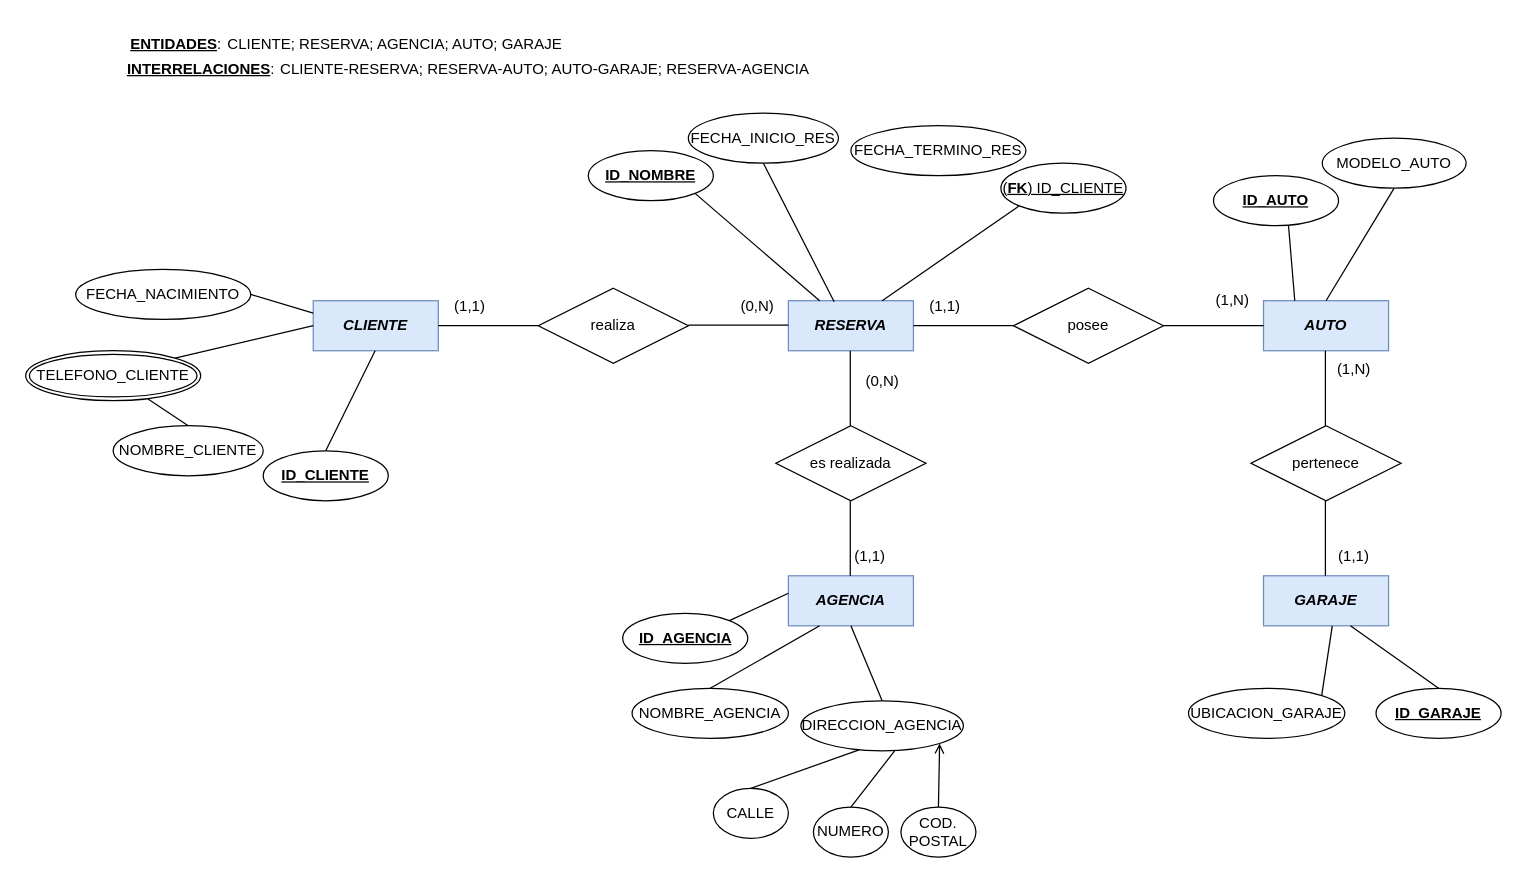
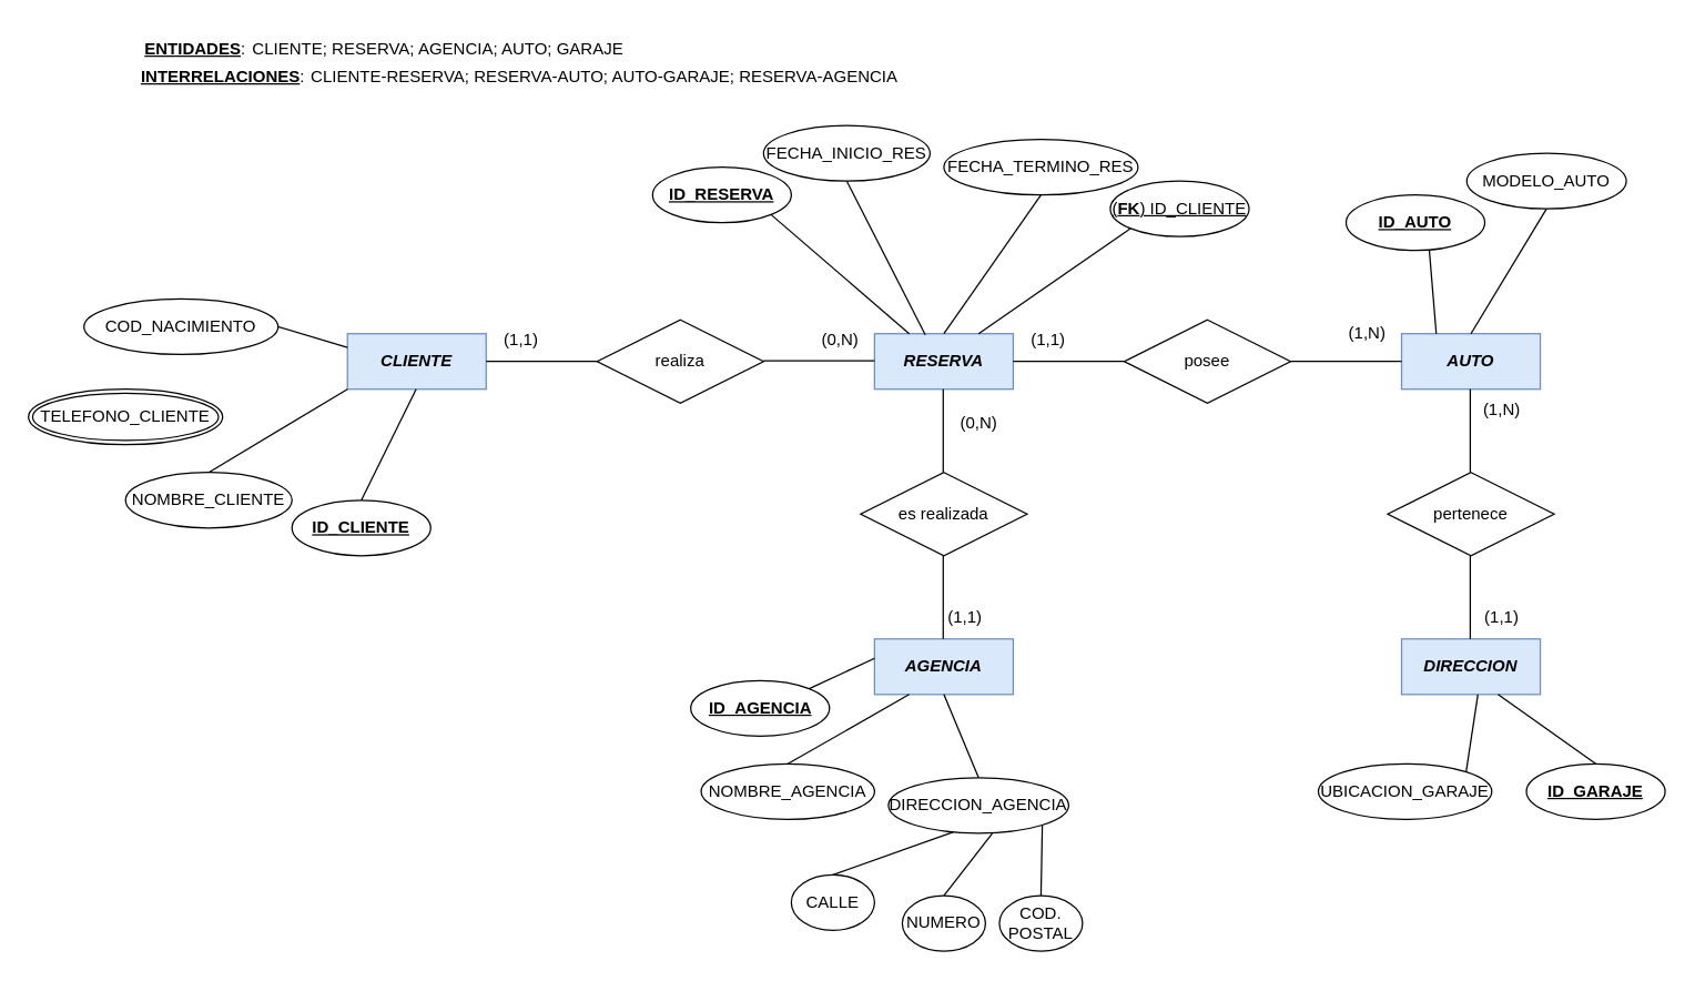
- <mxCell id="39" value="&lt;b&gt;ID_NOMBRE&lt;/b&gt;" style="ellipse;whiteSpace=wrap;html=1;align=center;fontStyle=4;" vertex="1" parent="1"><mxGeometry x="470" y="120" width="100" height="40" as="geometry" /></mxCell>
+ <mxCell id="39" value="&lt;b&gt;ID_RESERVA&lt;/b&gt;" style="ellipse;whiteSpace=wrap;html=1;align=center;fontStyle=4;" vertex="1" parent="1"><mxGeometry x="470" y="120" width="100" height="40" as="geometry" /></mxCell>
+ <mxCell id="45" value="" style="endArrow=none;html=1;rounded=0;entryX=0.5;entryY=1;entryDx=0;entryDy=0;exitX=0.5;exitY=0;exitDx=0;exitDy=0;" edge="1" parent="1" source="3" target="41"><mxGeometry relative="1" as="geometry"><mxPoint x="665" y="250" as="sourcePoint" /><mxPoint x="630" y="150" as="targetPoint" /></mxGeometry></mxCell>
- <mxCell id="37" value="FECHA_NACIMIENTO" style="ellipse;whiteSpace=wrap;html=1;align=center;" vertex="1" parent="1"><mxGeometry x="60" y="215" width="140" height="40" as="geometry" /></mxCell>
+ <mxCell id="37" value="COD_NACIMIENTO" style="ellipse;whiteSpace=wrap;html=1;align=center;" vertex="1" parent="1"><mxGeometry x="60" y="215" width="140" height="40" as="geometry" /></mxCell>
- <mxCell id="36" value="" style="endArrow=none;html=1;rounded=0;entryX=0;entryY=0.5;entryDx=0;entryDy=0;exitX=1;exitY=0;exitDx=0;exitDy=0;" edge="1" parent="1" source="35" target="2"><mxGeometry relative="1" as="geometry"><mxPoint x="120" y="270" as="sourcePoint" /><mxPoint x="220" y="210" as="targetPoint" /></mxGeometry></mxCell>
- <mxCell id="34" value="" style="endArrow=none;html=1;rounded=0;exitX=0.5;exitY=0;exitDx=0;exitDy=0;" edge="1" parent="1" source="33" target="35"><mxGeometry relative="1" as="geometry"><mxPoint x="190" y="335" as="sourcePoint" /><mxPoint x="190" y="275" as="targetPoint" /></mxGeometry></mxCell>
+ <mxCell id="34" value="" style="endArrow=none;html=1;rounded=0;entryX=0;entryY=1;entryDx=0;entryDy=0;exitX=0.5;exitY=0;exitDx=0;exitDy=0;" edge="1" parent="1" source="33" target="2"><mxGeometry relative="1" as="geometry"><mxPoint x="190" y="335" as="sourcePoint" /><mxPoint x="190" y="275" as="targetPoint" /></mxGeometry></mxCell>
- <mxCell id="10" value="&lt;b&gt;&lt;i&gt;GARAJE&lt;/i&gt;&lt;/b&gt;" style="whiteSpace=wrap;html=1;align=center;fillColor=#dae8fc;strokeColor=#6c8ebf;" vertex="1" parent="1"><mxGeometry x="1010" y="460" width="100" height="40" as="geometry" /></mxCell>
+ <mxCell id="10" value="&lt;b&gt;&lt;i&gt;DIRECCION&lt;/i&gt;&lt;/b&gt;" style="whiteSpace=wrap;html=1;align=center;fillColor=#dae8fc;strokeColor=#6c8ebf;" vertex="1" parent="1"><mxGeometry x="1010" y="460" width="100" height="40" as="geometry" /></mxCell>
- <mxCell id="66" value="" style="endArrow=open;html=1;rounded=0;entryX=1;entryY=1;entryDx=0;entryDy=0;exitX=0.5;exitY=0;exitDx=0;exitDy=0;" edge="1" parent="1" source="65" target="56"><mxGeometry relative="1" as="geometry"><mxPoint x="690" y="655" as="sourcePoint" /><mxPoint x="725" y="610" as="targetPoint" /></mxGeometry></mxCell>
+ <mxCell id="66" value="" style="endArrow=none;html=1;rounded=0;entryX=1;entryY=1;entryDx=0;entryDy=0;exitX=0.5;exitY=0;exitDx=0;exitDy=0;" edge="1" parent="1" source="65" target="56"><mxGeometry relative="1" as="geometry"><mxPoint x="690" y="655" as="sourcePoint" /><mxPoint x="725" y="610" as="targetPoint" /></mxGeometry></mxCell>
